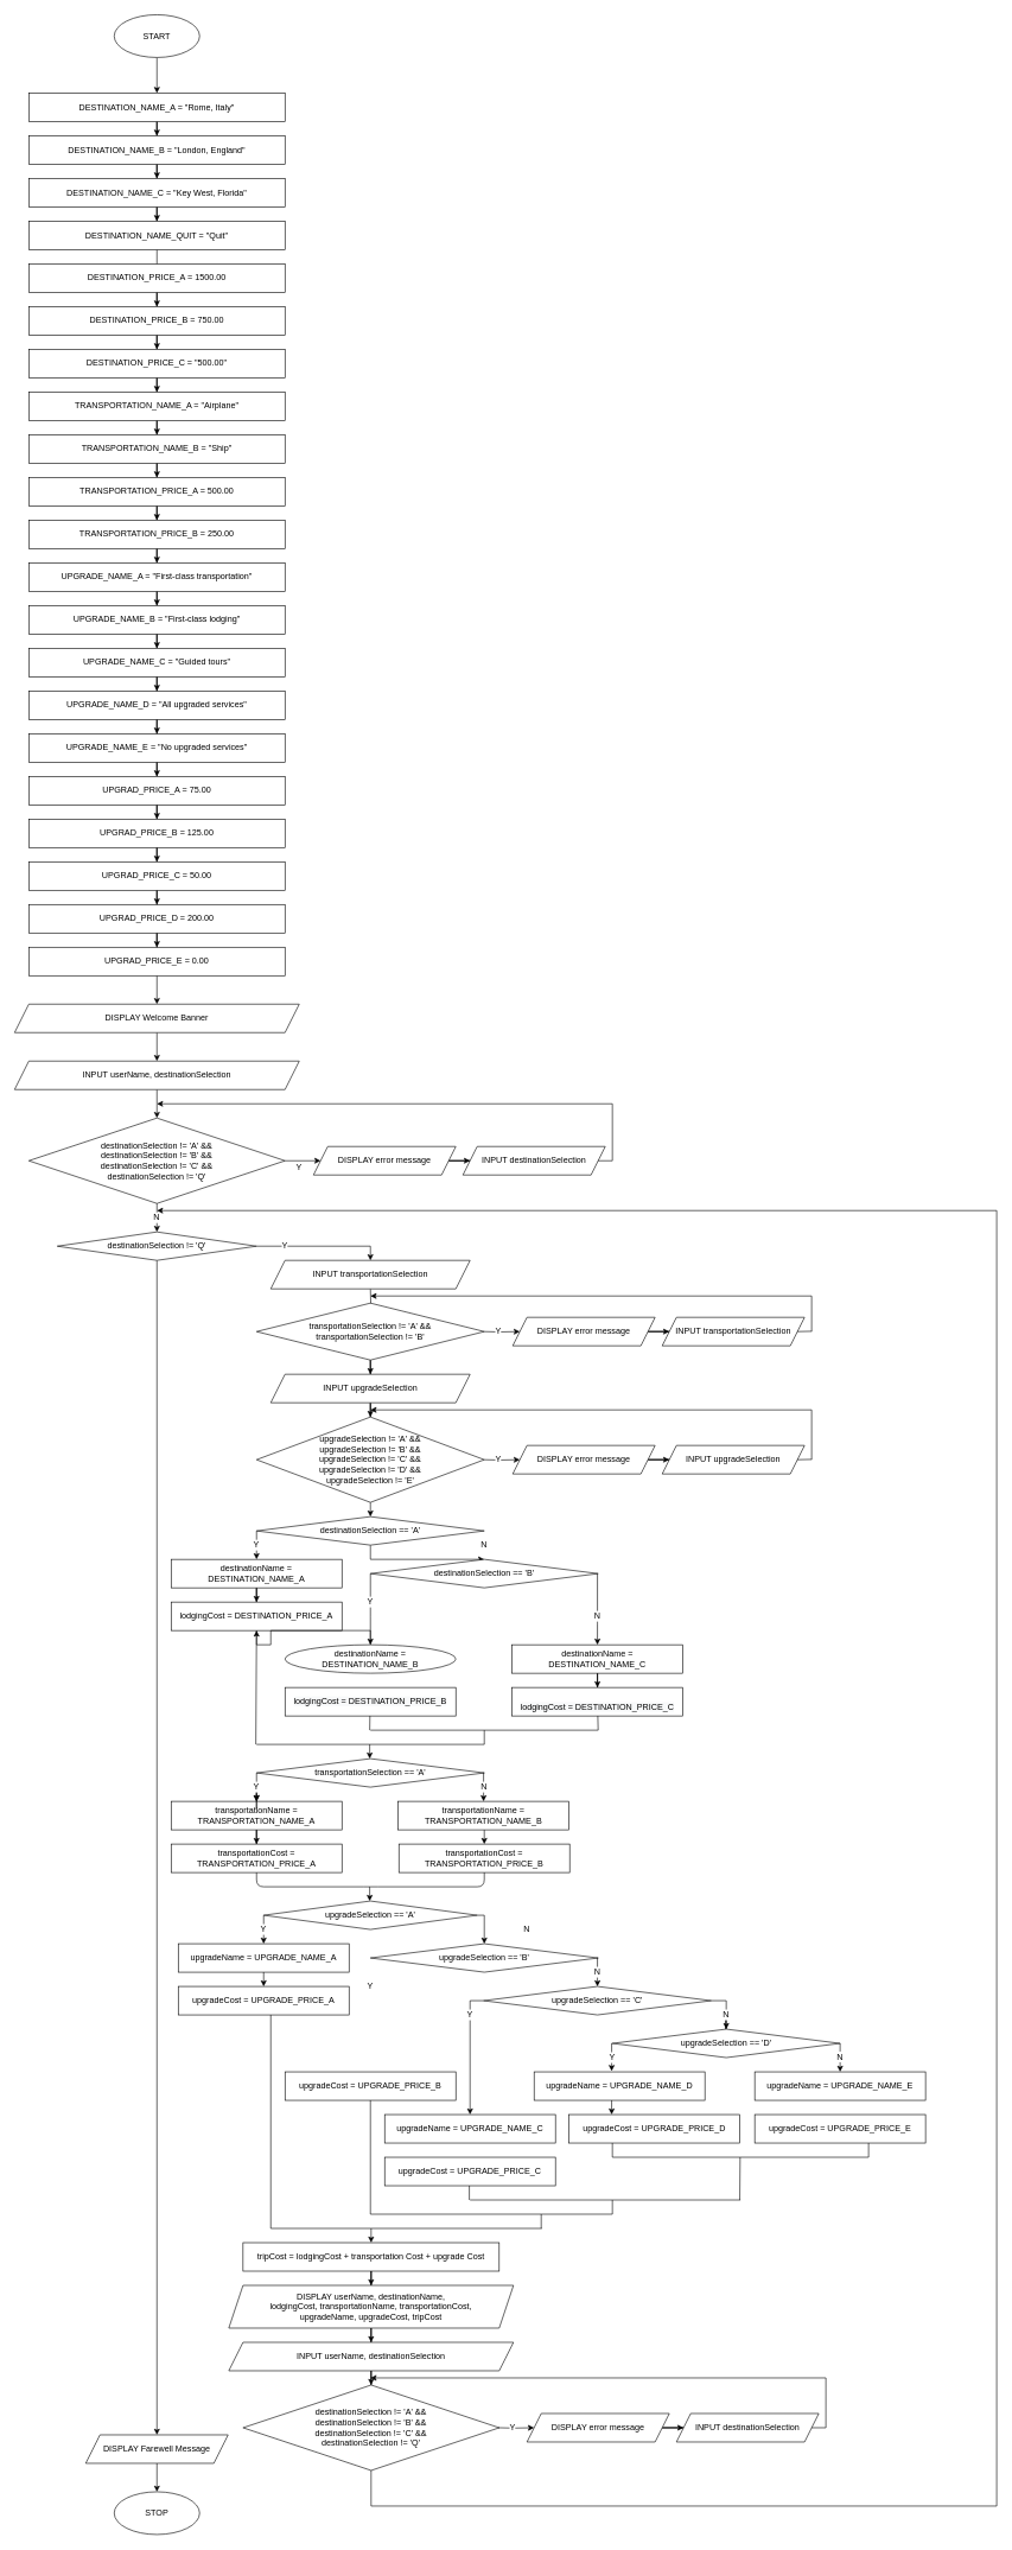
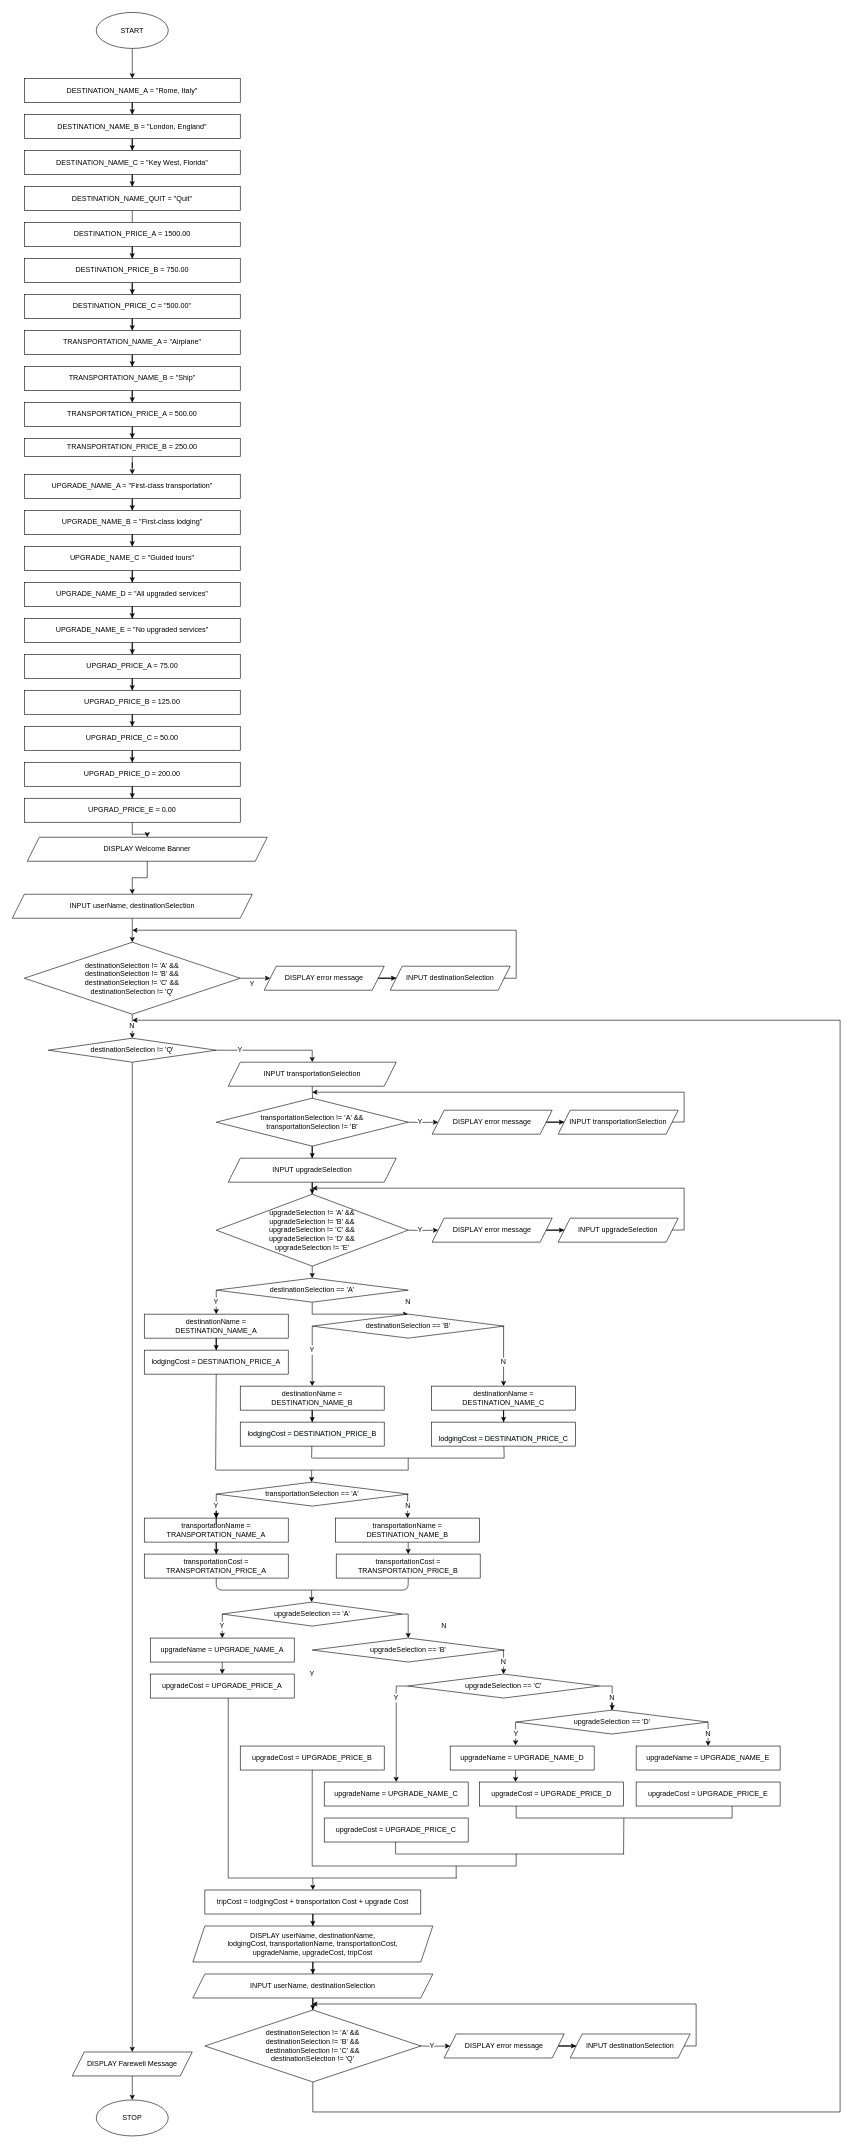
- <mxCell id="25" value="TRANSPORTATION_PRICE_B = 250.00" style="whiteSpace=wrap;html=1;" vertex="1" parent="1"><mxGeometry x="40" y="730" width="360" height="40" as="geometry" /></mxCell>
+ <mxCell id="25" value="TRANSPORTATION_PRICE_B = 250.00" style="whiteSpace=wrap;html=1;" vertex="1" parent="1"><mxGeometry x="40" y="730" width="360" height="30" as="geometry" /></mxCell>
- <mxCell id="47" value="DISPLAY Welcome Banner" style="shape=parallelogram;perimeter=parallelogramPerimeter;whiteSpace=wrap;html=1;fixedSize=1;" vertex="1" parent="1"><mxGeometry x="20" y="1410" width="400" height="40" as="geometry" /></mxCell>
+ <mxCell id="47" value="DISPLAY Welcome Banner" style="shape=parallelogram;perimeter=parallelogramPerimeter;whiteSpace=wrap;html=1;fixedSize=1;" vertex="1" parent="1"><mxGeometry x="45" y="1395" width="400" height="40" as="geometry" /></mxCell>
- <mxCell id="75" value="" style="edgeStyle=orthogonalEdgeStyle;rounded=0;orthogonalLoop=1;jettySize=auto;html=1;" edge="1" parent="1" source="76" target="74"><mxGeometry relative="1" as="geometry" /></mxCell>
+ <mxCell id="75" value="" style="edgeStyle=orthogonalEdgeStyle;rounded=0;orthogonalLoop=1;jettySize=auto;html=1;" edge="1" parent="1" source="76" target="79"><mxGeometry relative="1" as="geometry" /></mxCell>
- <mxCell id="76" value="destinationName = DESTINATION_NAME_B" style="ellipse;whiteSpace=wrap;html=1;" vertex="1" parent="1"><mxGeometry x="400" y="2310" width="240" height="40" as="geometry" /></mxCell>
+ <mxCell id="76" value="destinationName = DESTINATION_NAME_B" style="whiteSpace=wrap;html=1;" vertex="1" parent="1"><mxGeometry x="400" y="2310" width="240" height="40" as="geometry" /></mxCell>
- <mxCell id="110" value="transportationName = TRANSPORTATION_NAME_B" style="whiteSpace=wrap;html=1;" vertex="1" parent="1"><mxGeometry x="558.99" y="2530" width="240" height="40" as="geometry" /></mxCell>
+ <mxCell id="110" value="transportationName = DESTINATION_NAME_B" style="whiteSpace=wrap;html=1;" vertex="1" parent="1"><mxGeometry x="558.99" y="2530" width="240" height="40" as="geometry" /></mxCell>
